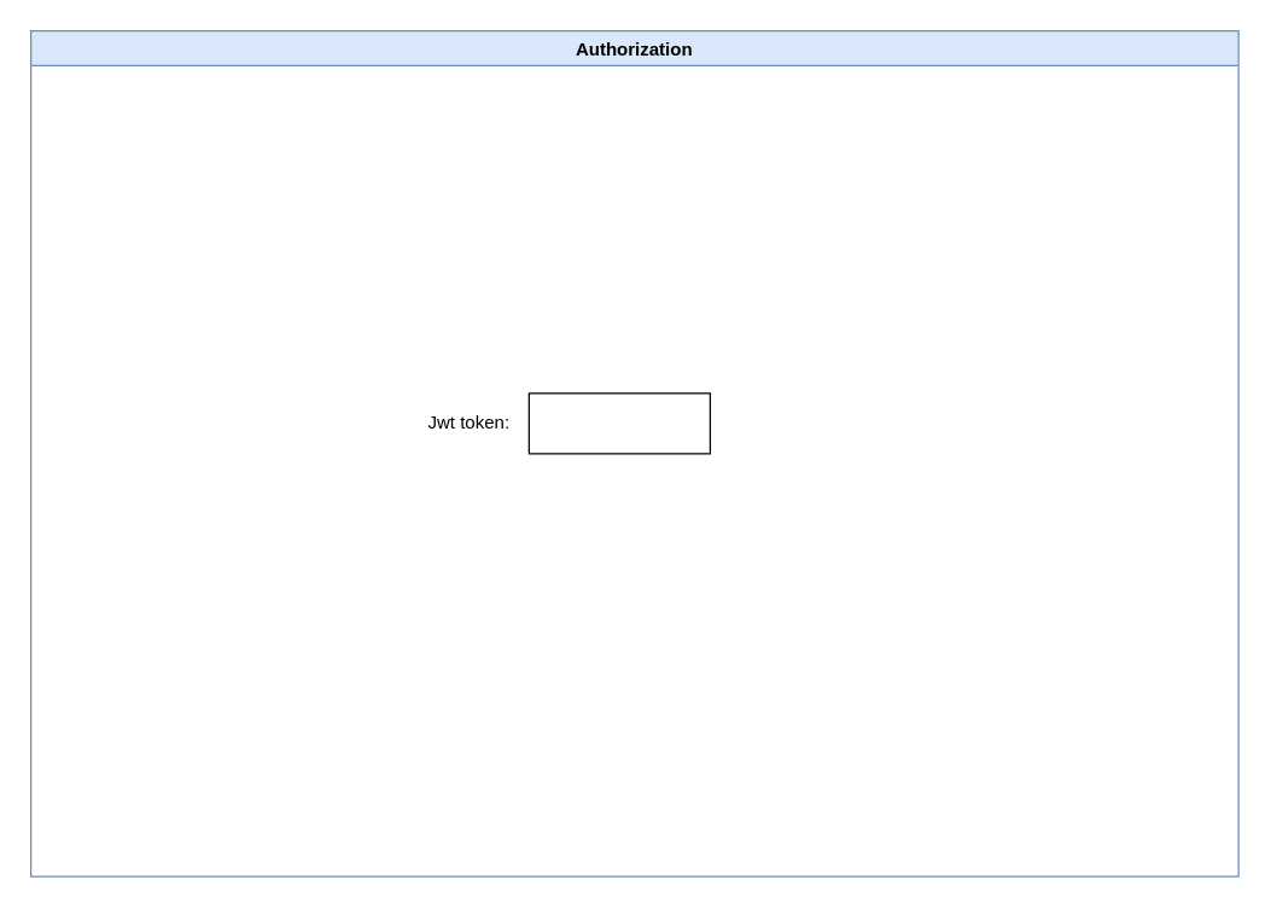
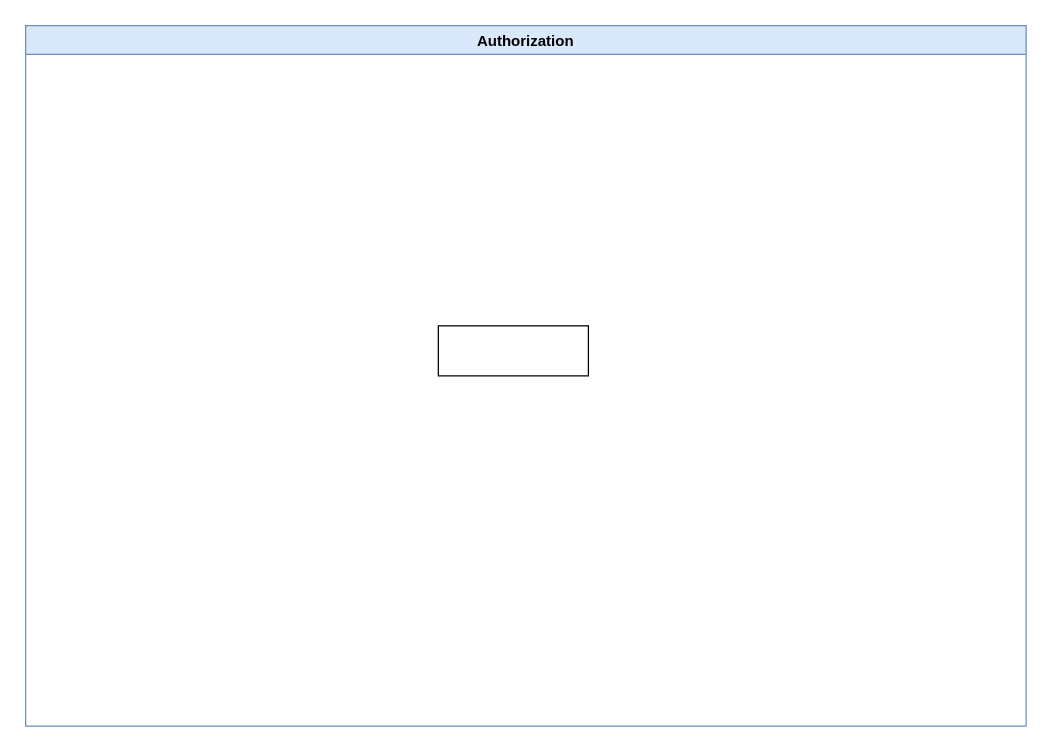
- <mxCell id="4" value="Jwt token:" style="text;html=1;align=center;verticalAlign=middle;resizable=0;points=[];autosize=1;strokeColor=none;fillColor=none;" vertex="1" parent="2"><mxGeometry x="255" y="250" width="70" height="20" as="geometry" /></mxCell>
